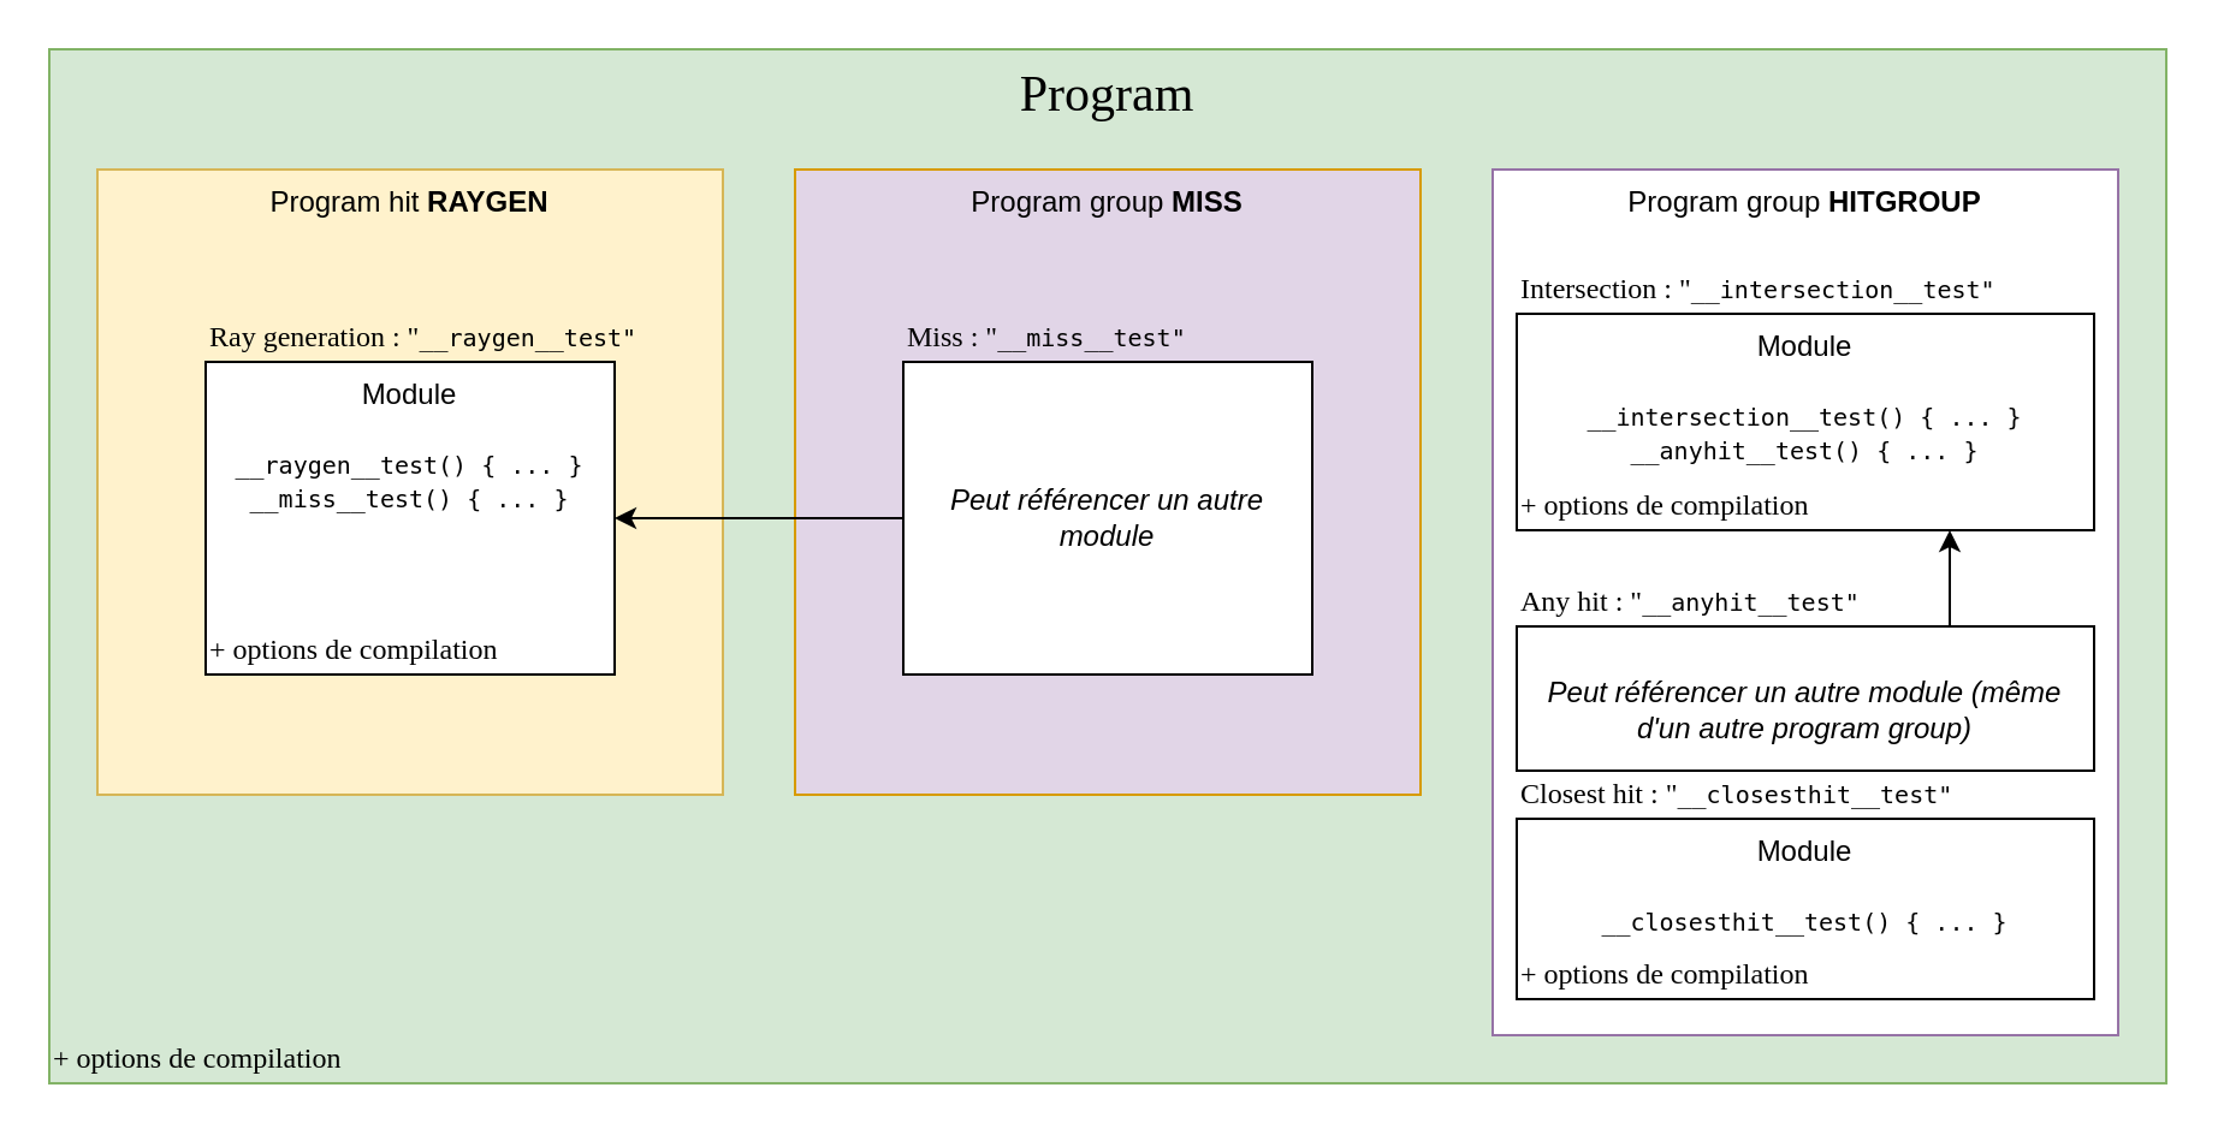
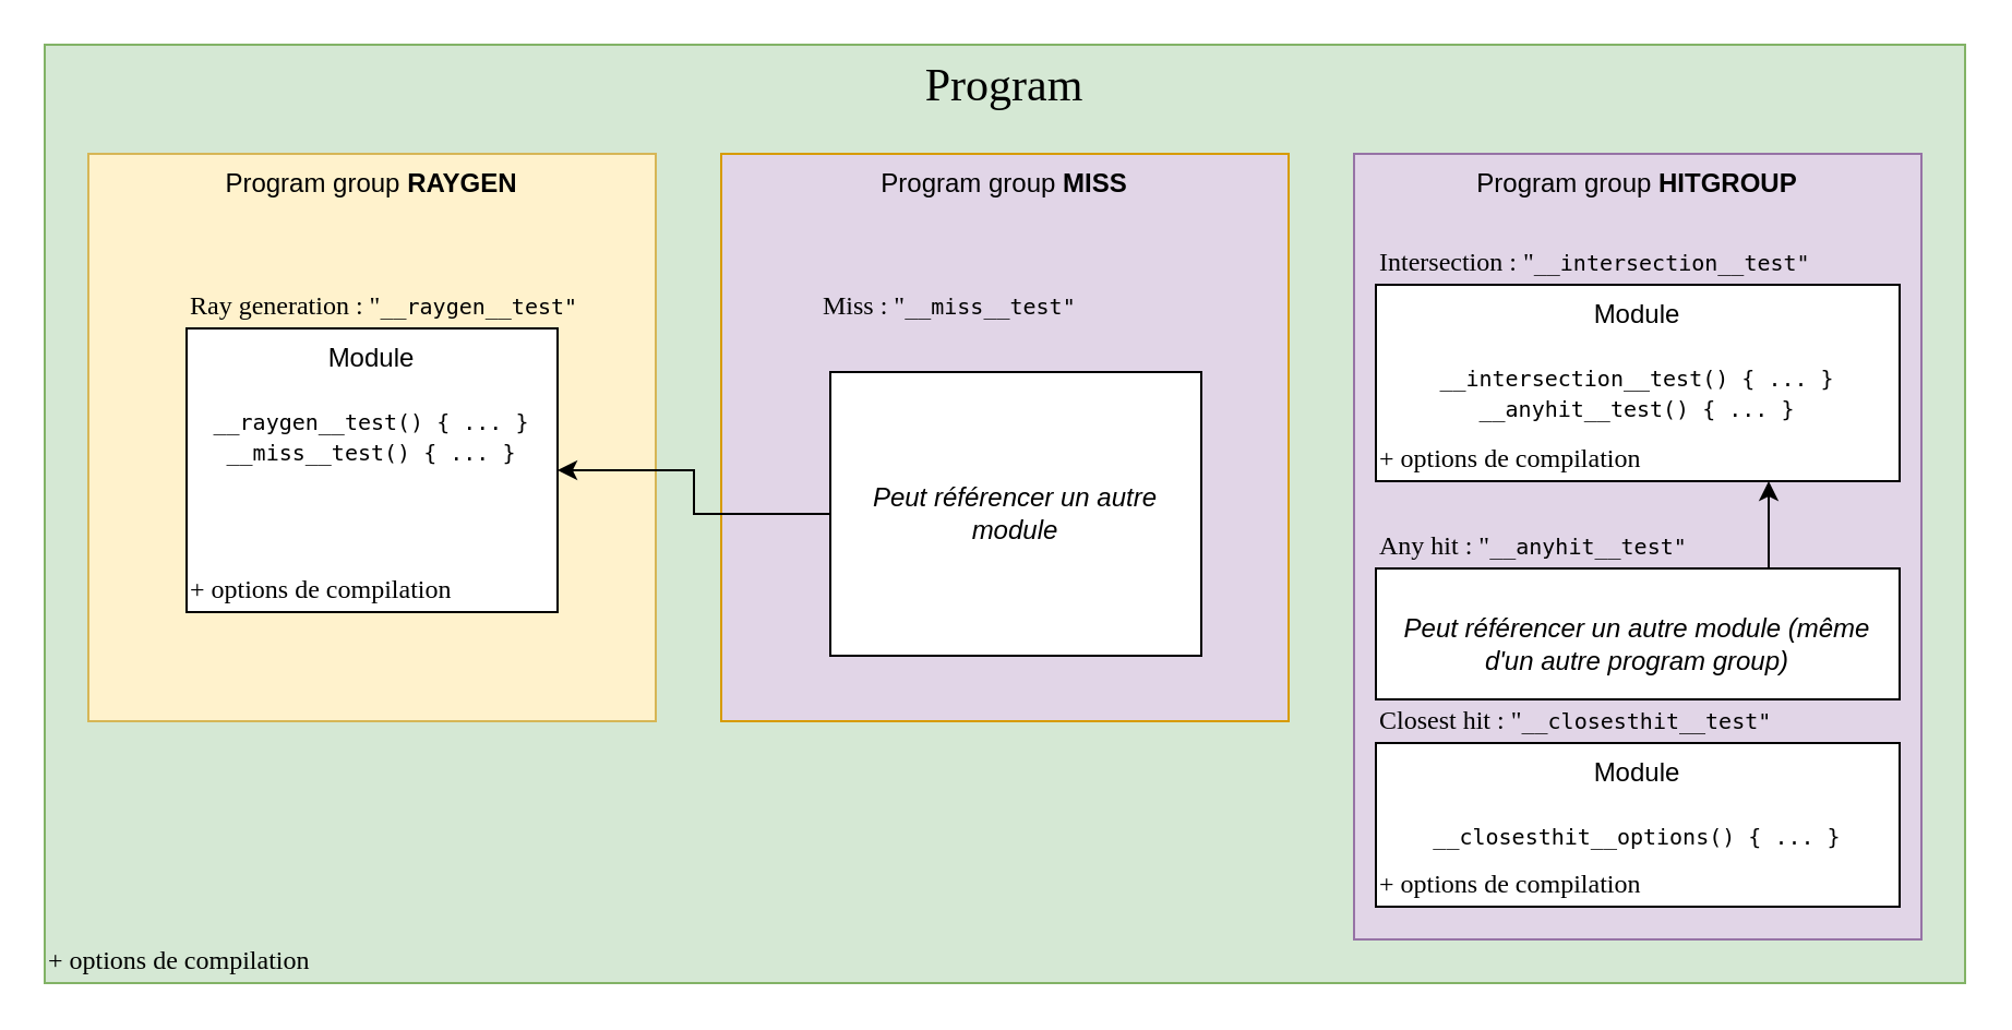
- <mxCell id="4" value="Program hit &lt;b&gt;RAYGEN&lt;/b&gt;" style="whiteSpace=wrap;html=1;verticalAlign=top;fillColor=#fff2cc;strokeColor=#d6b656;" vertex="1" parent="1"><mxGeometry x="40" y="70" width="260" height="260" as="geometry" /></mxCell>
+ <mxCell id="4" value="Program group &lt;b&gt;RAYGEN&lt;/b&gt;" style="whiteSpace=wrap;html=1;verticalAlign=top;fillColor=#fff2cc;strokeColor=#d6b656;" vertex="1" parent="1"><mxGeometry x="40" y="70" width="260" height="260" as="geometry" /></mxCell>
- <mxCell id="8" value="Peut référencer un autre module" style="rounded=0;whiteSpace=wrap;html=1;verticalAlign=middle;align=center;glass=0;fontStyle=2" vertex="1" parent="1"><mxGeometry x="375" y="150" width="170" height="130" as="geometry" /></mxCell>
+ <mxCell id="8" value="Peut référencer un autre module" style="rounded=0;whiteSpace=wrap;html=1;verticalAlign=middle;align=center;glass=0;fontStyle=2" vertex="1" parent="1"><mxGeometry x="380" y="170" width="170" height="130" as="geometry" /></mxCell>
- <mxCell id="5" value="Program group &lt;b&gt;HITGROUP&lt;/b&gt;" style="whiteSpace=wrap;html=1;verticalAlign=top;fillColor=#ffffff;strokeColor=#9673a6;" vertex="1" parent="1"><mxGeometry x="620" y="70" width="260" height="360" as="geometry" /></mxCell>
+ <mxCell id="5" value="Program group &lt;b&gt;HITGROUP&lt;/b&gt;" style="whiteSpace=wrap;html=1;verticalAlign=top;fillColor=#e1d5e7;strokeColor=#9673a6;" vertex="1" parent="1"><mxGeometry x="620" y="70" width="260" height="360" as="geometry" /></mxCell>
- <mxCell id="12" value="Module&lt;br&gt;&lt;br&gt;&lt;font style=&quot;font-size: 10px&quot; face=&quot;monospace&quot;&gt;__closesthit__test() { ... }&lt;br&gt;&lt;/font&gt;" style="rounded=0;whiteSpace=wrap;html=1;verticalAlign=top;align=center;glass=0;" vertex="1" parent="1"><mxGeometry x="630" y="340" width="240" height="75" as="geometry" /></mxCell>
+ <mxCell id="12" value="Module&lt;br&gt;&lt;br&gt;&lt;font style=&quot;font-size: 10px&quot; face=&quot;monospace&quot;&gt;__closesthit__options() { ... }&lt;br&gt;&lt;/font&gt;" style="rounded=0;whiteSpace=wrap;html=1;verticalAlign=top;align=center;glass=0;" vertex="1" parent="1"><mxGeometry x="630" y="340" width="240" height="75" as="geometry" /></mxCell>
